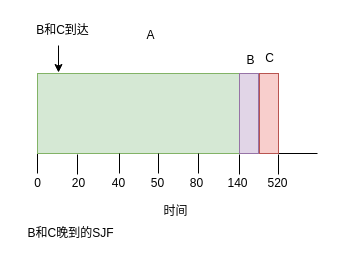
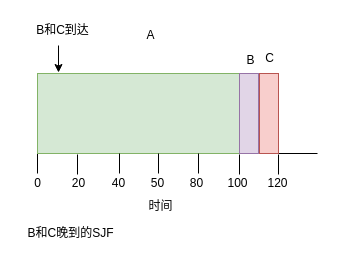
- <mxCell id="6" value="140" style="text;html=1;align=center;verticalAlign=middle;resizable=0;points=[];autosize=1;" vertex="1" parent="1"><mxGeometry x="217" y="173" width="40" height="20" as="geometry" /></mxCell>
+ <mxCell id="6" value="100" style="text;html=1;align=center;verticalAlign=middle;resizable=0;points=[];autosize=1;" vertex="1" parent="1"><mxGeometry x="217" y="173" width="40" height="20" as="geometry" /></mxCell>
- <mxCell id="7" value="520" style="text;html=1;align=center;verticalAlign=middle;resizable=0;points=[];autosize=1;" vertex="1" parent="1"><mxGeometry x="257" y="173" width="40" height="20" as="geometry" /></mxCell>
+ <mxCell id="7" value="120" style="text;html=1;align=center;verticalAlign=middle;resizable=0;points=[];autosize=1;" vertex="1" parent="1"><mxGeometry x="257" y="173" width="40" height="20" as="geometry" /></mxCell>
- <mxCell id="3" value="时间" style="text;html=1;align=center;verticalAlign=middle;resizable=0;points=[];autosize=1;" vertex="1" parent="1"><mxGeometry x="155" y="201" width="40" height="20" as="geometry" /></mxCell>
+ <mxCell id="3" value="时间" style="text;html=1;align=center;verticalAlign=middle;resizable=0;points=[];autosize=1;" vertex="1" parent="1"><mxGeometry x="140" y="196" width="40" height="20" as="geometry" /></mxCell>
